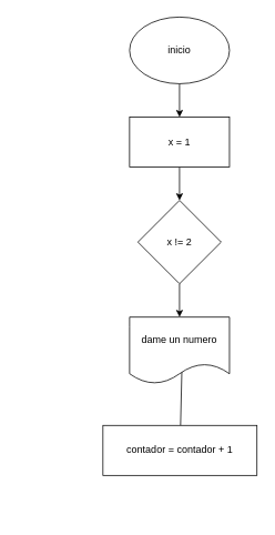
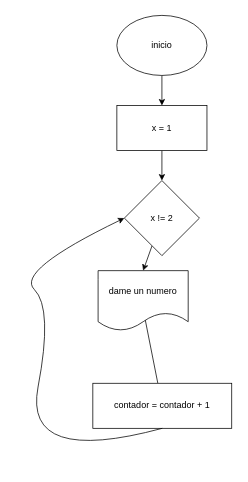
- <mxCell id="9" value="dame un numero" style="shape=document;whiteSpace=wrap;html=1;boundedLbl=1;rounded=0;" vertex="1" parent="1"><mxGeometry x="155" y="380" width="120" height="80" as="geometry" /></mxCell>
+ <mxCell id="9" value="dame un numero" style="shape=document;whiteSpace=wrap;html=1;boundedLbl=1;rounded=0;" vertex="1" parent="1"><mxGeometry x="130" y="360" width="120" height="80" as="geometry" /></mxCell>
+ <mxCell id="11" value="" style="curved=1;endArrow=classic;html=1;exitX=0.5;exitY=1;exitDx=0;exitDy=0;entryX=0;entryY=0.5;entryDx=0;entryDy=0;" edge="1" parent="1" source="10" target="7"><mxGeometry width="50" height="50" relative="1" as="geometry"><mxPoint x="20" y="410" as="sourcePoint" /><mxPoint x="70" y="360" as="targetPoint" /><Array as="points"><mxPoint x="30" y="620" /><mxPoint x="70" y="410" /><mxPoint x="20" y="360" /></Array></mxGeometry></mxCell>
